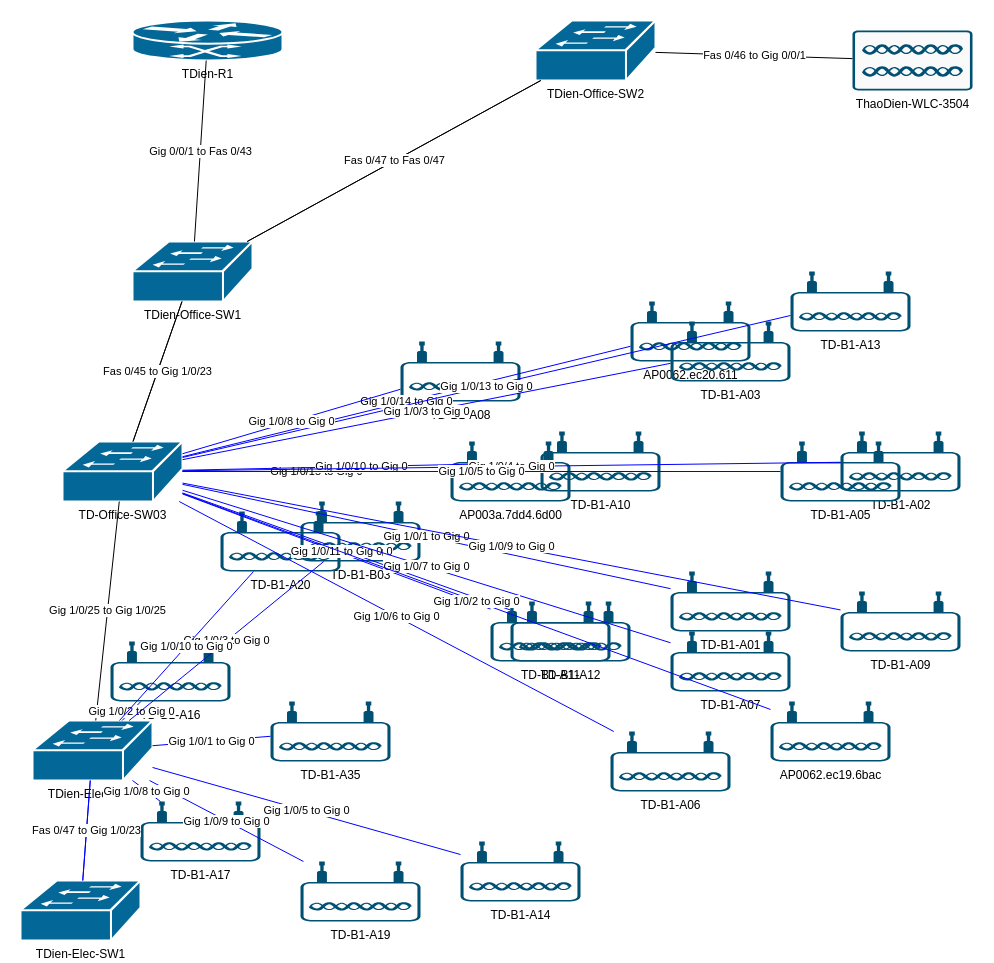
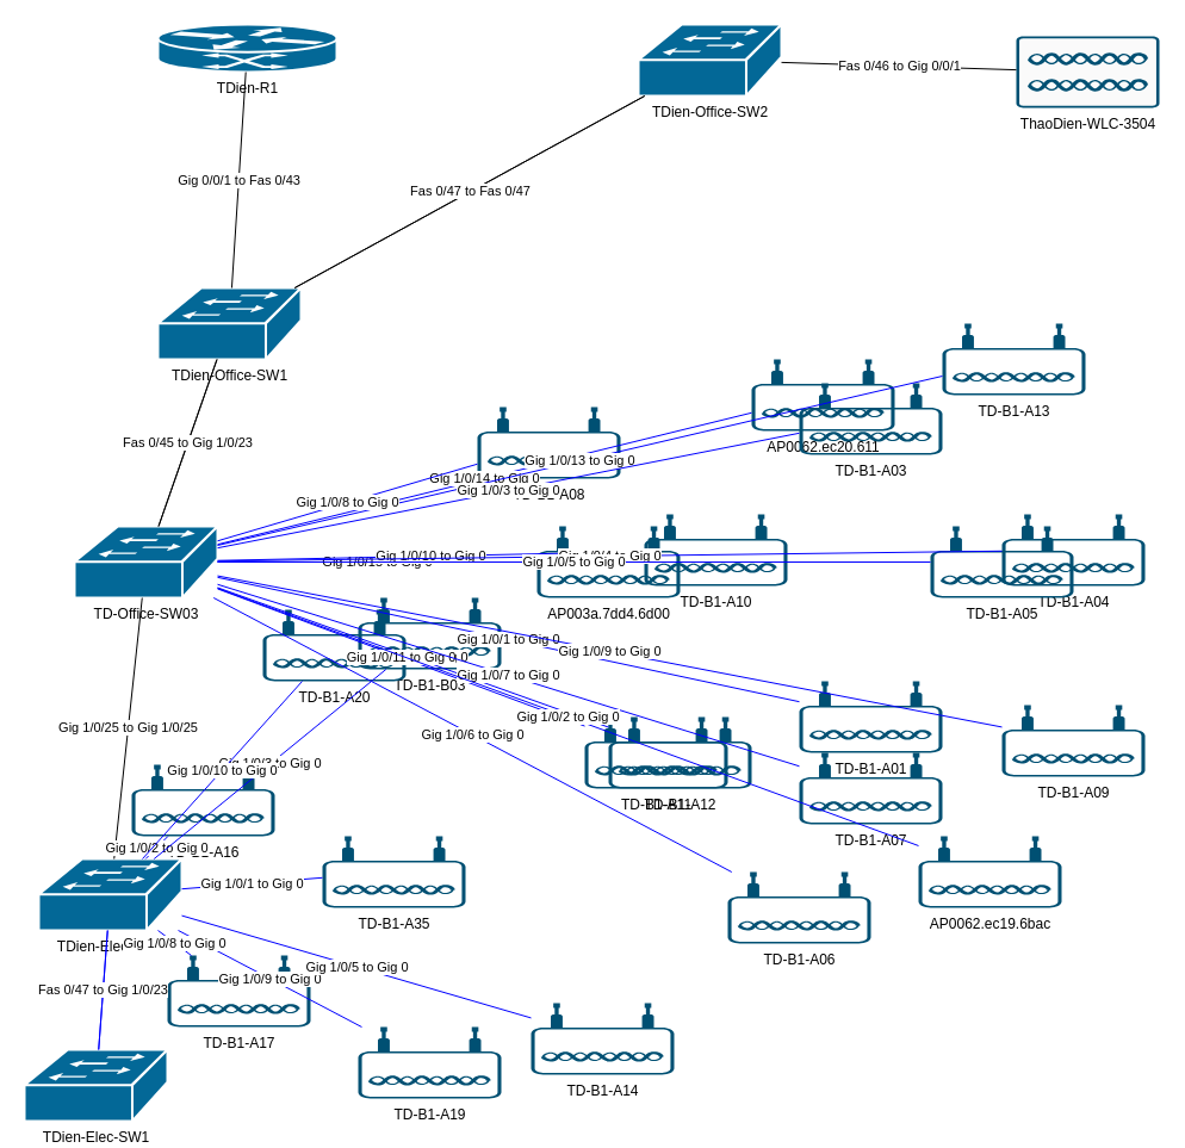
- <mxCell id="26" value="TD-B1-A02" style="points=[[0.03,0.36,0],[0.18,0,0],[0.5,0.34,0],[0.82,0,0],[0.97,0.36,0],[1,0.67,0],[0.975,0.975,0],[0.5,1,0],[0.025,0.975,0],[0,0.67,0]];verticalLabelPosition=bottom;sketch=0;html=1;verticalAlign=top;aspect=fixed;align=center;pointerEvents=1;shape=mxgraph.cisco19.wireless_access_point;fillColor=#005073;strokeColor=none;" parent="1" vertex="1"><mxGeometry x="840" y="431" width="120" height="60" as="geometry" /></mxCell>
+ <mxCell id="26" value="TD-B1-A04" style="points=[[0.03,0.36,0],[0.18,0,0],[0.5,0.34,0],[0.82,0,0],[0.97,0.36,0],[1,0.67,0],[0.975,0.975,0],[0.5,1,0],[0.025,0.975,0],[0,0.67,0]];verticalLabelPosition=bottom;sketch=0;html=1;verticalAlign=top;aspect=fixed;align=center;pointerEvents=1;shape=mxgraph.cisco19.wireless_access_point;fillColor=#005073;strokeColor=none;" parent="1" vertex="1"><mxGeometry x="840" y="431" width="120" height="60" as="geometry" /></mxCell>
- <mxCell id="10" value="TD-B1-A14" style="points=[[0.03,0.36,0],[0.18,0,0],[0.5,0.34,0],[0.82,0,0],[0.97,0.36,0],[1,0.67,0],[0.975,0.975,0],[0.5,1,0],[0.025,0.975,0],[0,0.67,0]];verticalLabelPosition=bottom;sketch=0;html=1;verticalAlign=top;aspect=fixed;align=center;pointerEvents=1;shape=mxgraph.cisco19.wireless_access_point;fillColor=#005073;strokeColor=none;" parent="1" vertex="1"><mxGeometry x="460" y="841" width="120" height="60" as="geometry" /></mxCell>
+ <mxCell id="10" value="TD-B1-A14" style="points=[[0.03,0.36,0],[0.18,0,0],[0.5,0.34,0],[0.82,0,0],[0.97,0.36,0],[1,0.67,0],[0.975,0.975,0],[0.5,1,0],[0.025,0.975,0],[0,0.67,0]];verticalLabelPosition=bottom;sketch=0;html=1;verticalAlign=top;aspect=fixed;align=center;pointerEvents=1;shape=mxgraph.cisco19.wireless_access_point;fillColor=#005073;strokeColor=none;" parent="1" vertex="1"><mxGeometry x="445" y="841" width="120" height="60" as="geometry" /></mxCell>
